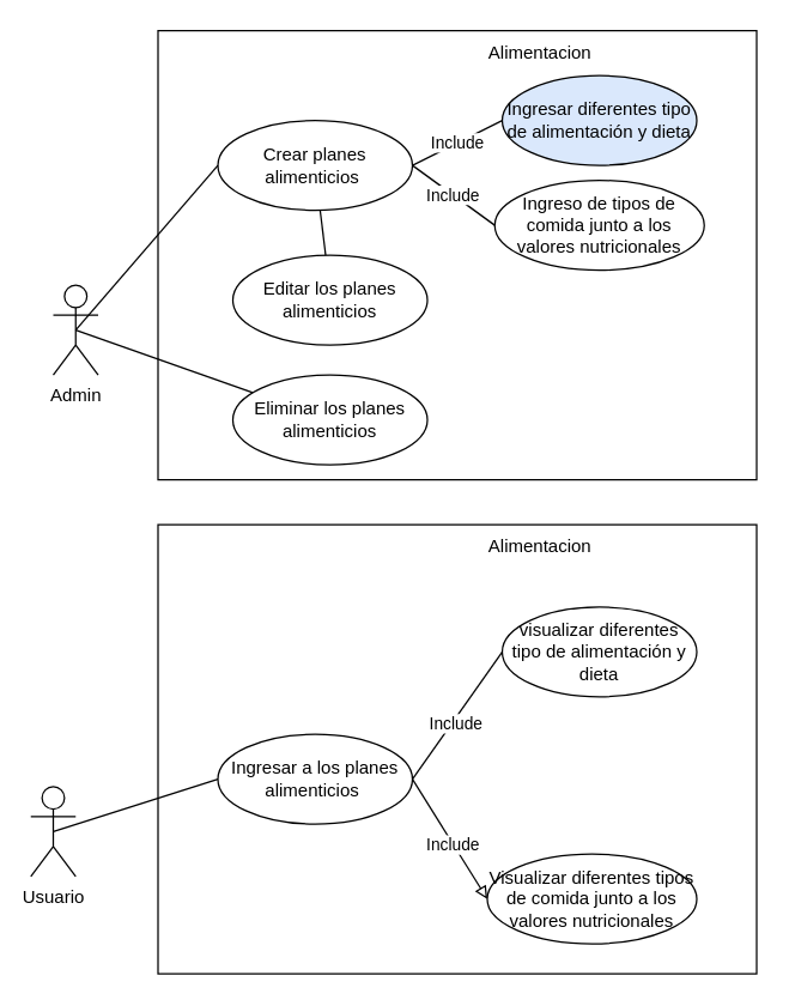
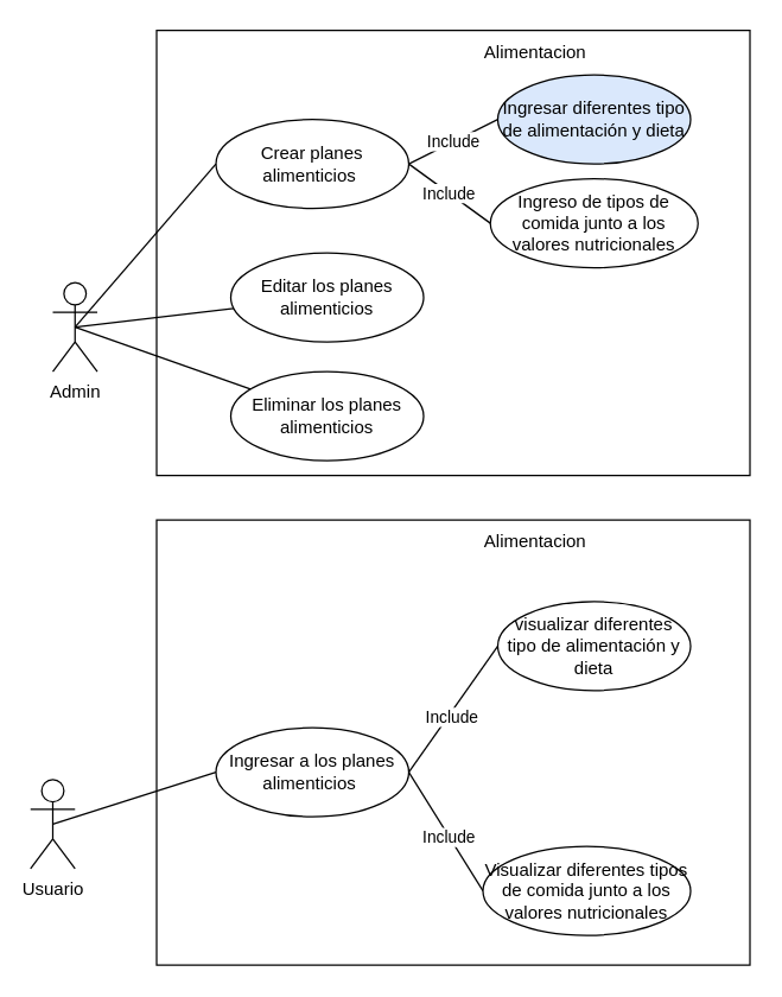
- <mxCell id="10" style="rounded=0;orthogonalLoop=1;jettySize=auto;html=1;endArrow=none;endFill=0;" edge="1" parent="1" source="9" target="13"><mxGeometry relative="1" as="geometry" /></mxCell>
+ <mxCell id="10" style="rounded=0;orthogonalLoop=1;jettySize=auto;html=1;entryX=0.5;entryY=0.5;entryDx=0;entryDy=0;entryPerimeter=0;endArrow=none;endFill=0;" edge="1" parent="1" source="9" target="2"><mxGeometry relative="1" as="geometry" /></mxCell>
- <mxCell id="20" style="rounded=0;orthogonalLoop=1;jettySize=auto;html=1;endArrow=block;endFill=0;exitX=1;exitY=0.5;exitDx=0;exitDy=0;entryX=0;entryY=0.5;entryDx=0;entryDy=0;" edge="1" parent="1" source="24" target="23"><mxGeometry relative="1" as="geometry"><mxPoint x="325" y="440" as="targetPoint" /><mxPoint x="270.555" y="467.222" as="sourcePoint" /></mxGeometry></mxCell>
+ <mxCell id="20" style="rounded=0;orthogonalLoop=1;jettySize=auto;html=1;endArrow=none;endFill=0;exitX=1;exitY=0.5;exitDx=0;exitDy=0;entryX=0;entryY=0.5;entryDx=0;entryDy=0;" edge="1" parent="1" source="24" target="23"><mxGeometry relative="1" as="geometry"><mxPoint x="325" y="440" as="targetPoint" /><mxPoint x="270.555" y="467.222" as="sourcePoint" /></mxGeometry></mxCell>
